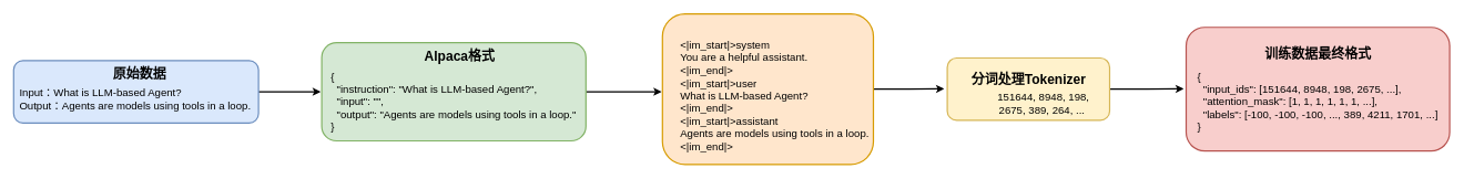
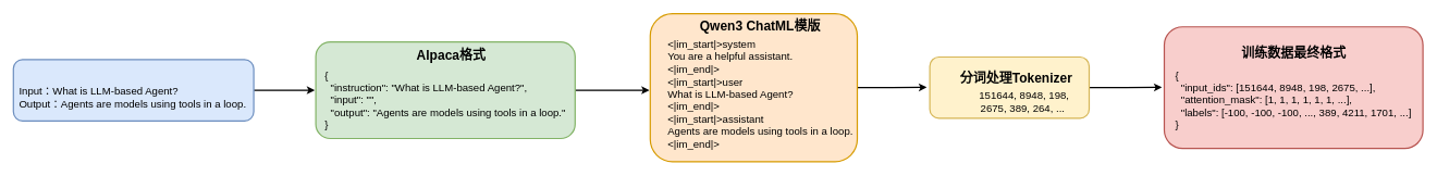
+ <mxCell id="15" value="&lt;font style=&quot;font-size: 20px;&quot;&gt;&lt;b&gt;Qwen3 ChatML模版&lt;/b&gt;&lt;/font&gt;" style="text;html=1;align=center;verticalAlign=middle;whiteSpace=wrap;rounded=0;" vertex="1" parent="1"><mxGeometry x="1062" y="24" width="202.75" height="30" as="geometry" /></mxCell>
- <mxCell id="11" value="&lt;font style=&quot;font-size: 20px;&quot;&gt;&lt;b style=&quot;&quot;&gt;原始数据&lt;/b&gt;&lt;/font&gt;" style="text;html=1;align=center;verticalAlign=middle;whiteSpace=wrap;rounded=0;" vertex="1" parent="1"><mxGeometry x="158.5" y="94.5" width="101" height="30" as="geometry" /></mxCell>
- <mxCell id="18" value="&lt;span style=&quot;font-size: 20px;&quot;&gt;&lt;b&gt;分词处理Tokenizer&lt;/b&gt;&lt;/span&gt;" style="text;html=1;align=center;verticalAlign=middle;whiteSpace=wrap;rounded=0;" vertex="1" parent="1"><mxGeometry x="1443.63" y="103.5" width="202.75" height="30" as="geometry" /></mxCell>
+ <mxCell id="18" value="&lt;span style=&quot;font-size: 20px;&quot;&gt;&lt;b&gt;分词处理Tokenizer&lt;/b&gt;&lt;/span&gt;" style="text;html=1;align=center;verticalAlign=middle;whiteSpace=wrap;rounded=0;" vertex="1" parent="1"><mxGeometry x="1453.63" y="103.5" width="202.75" height="30" as="geometry" /></mxCell>
